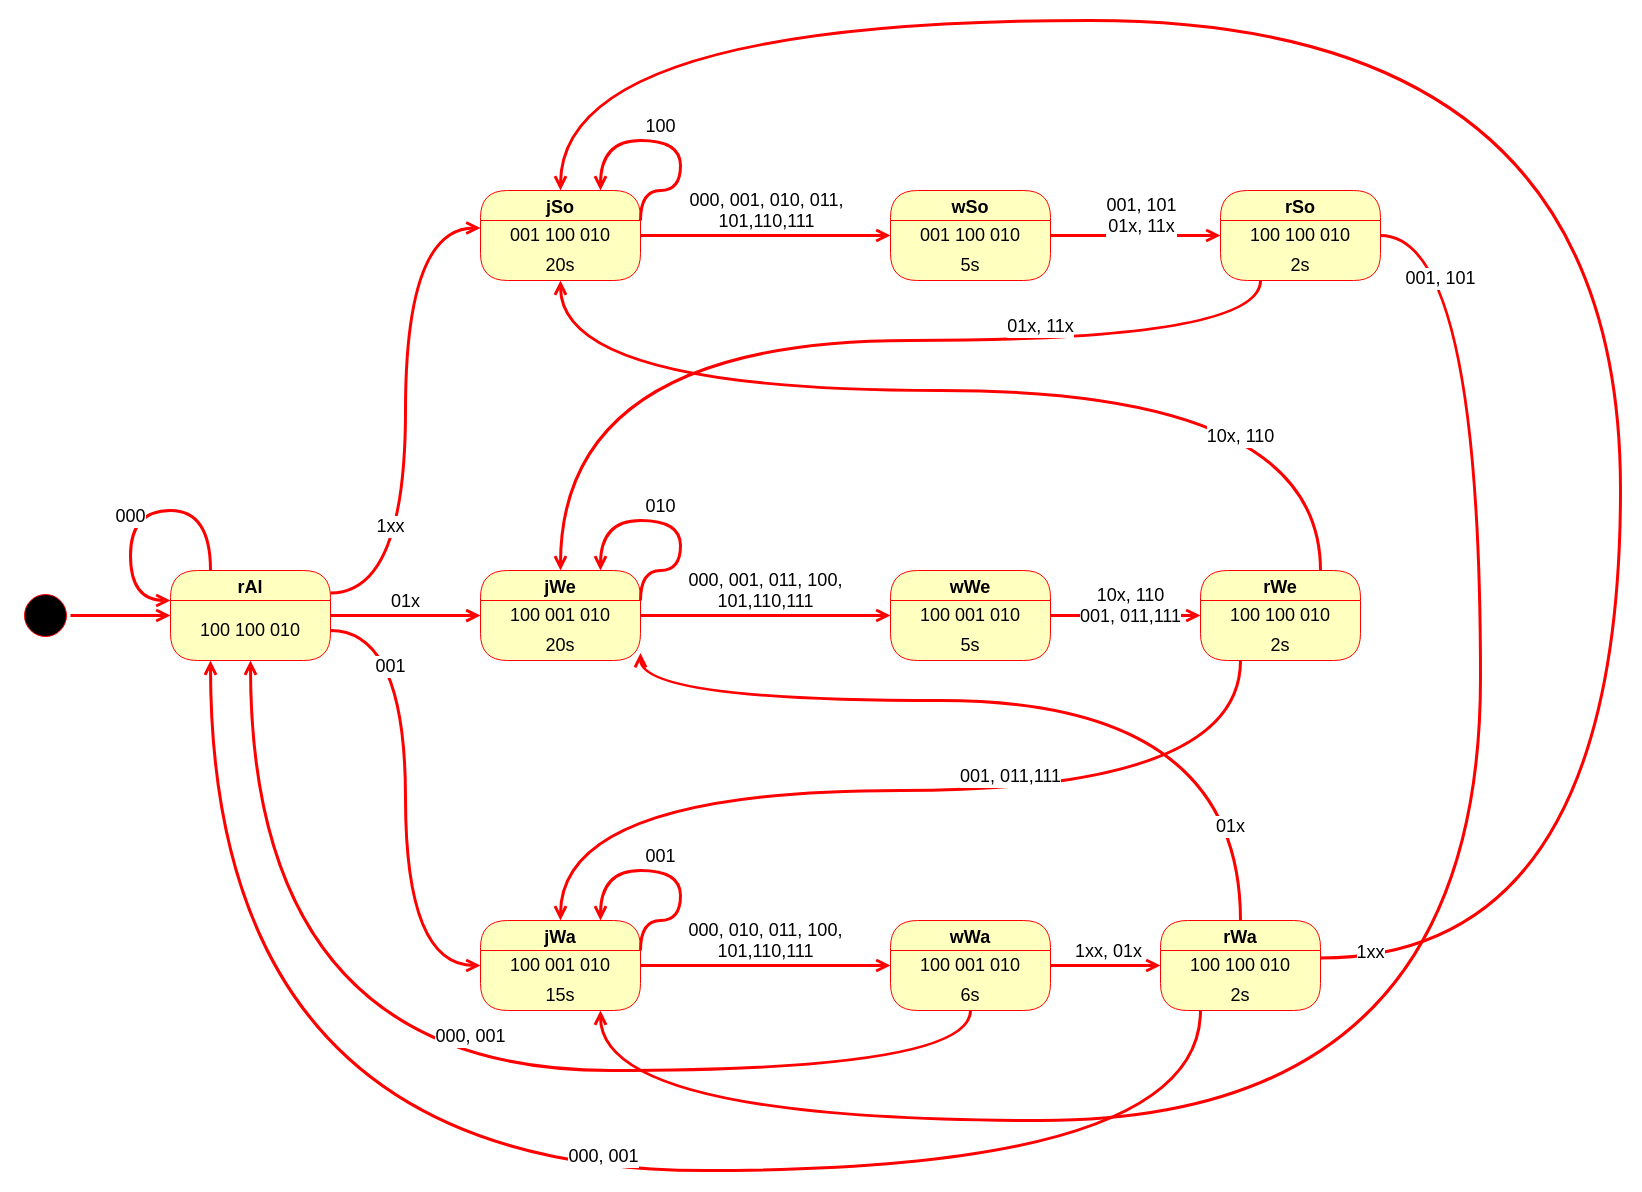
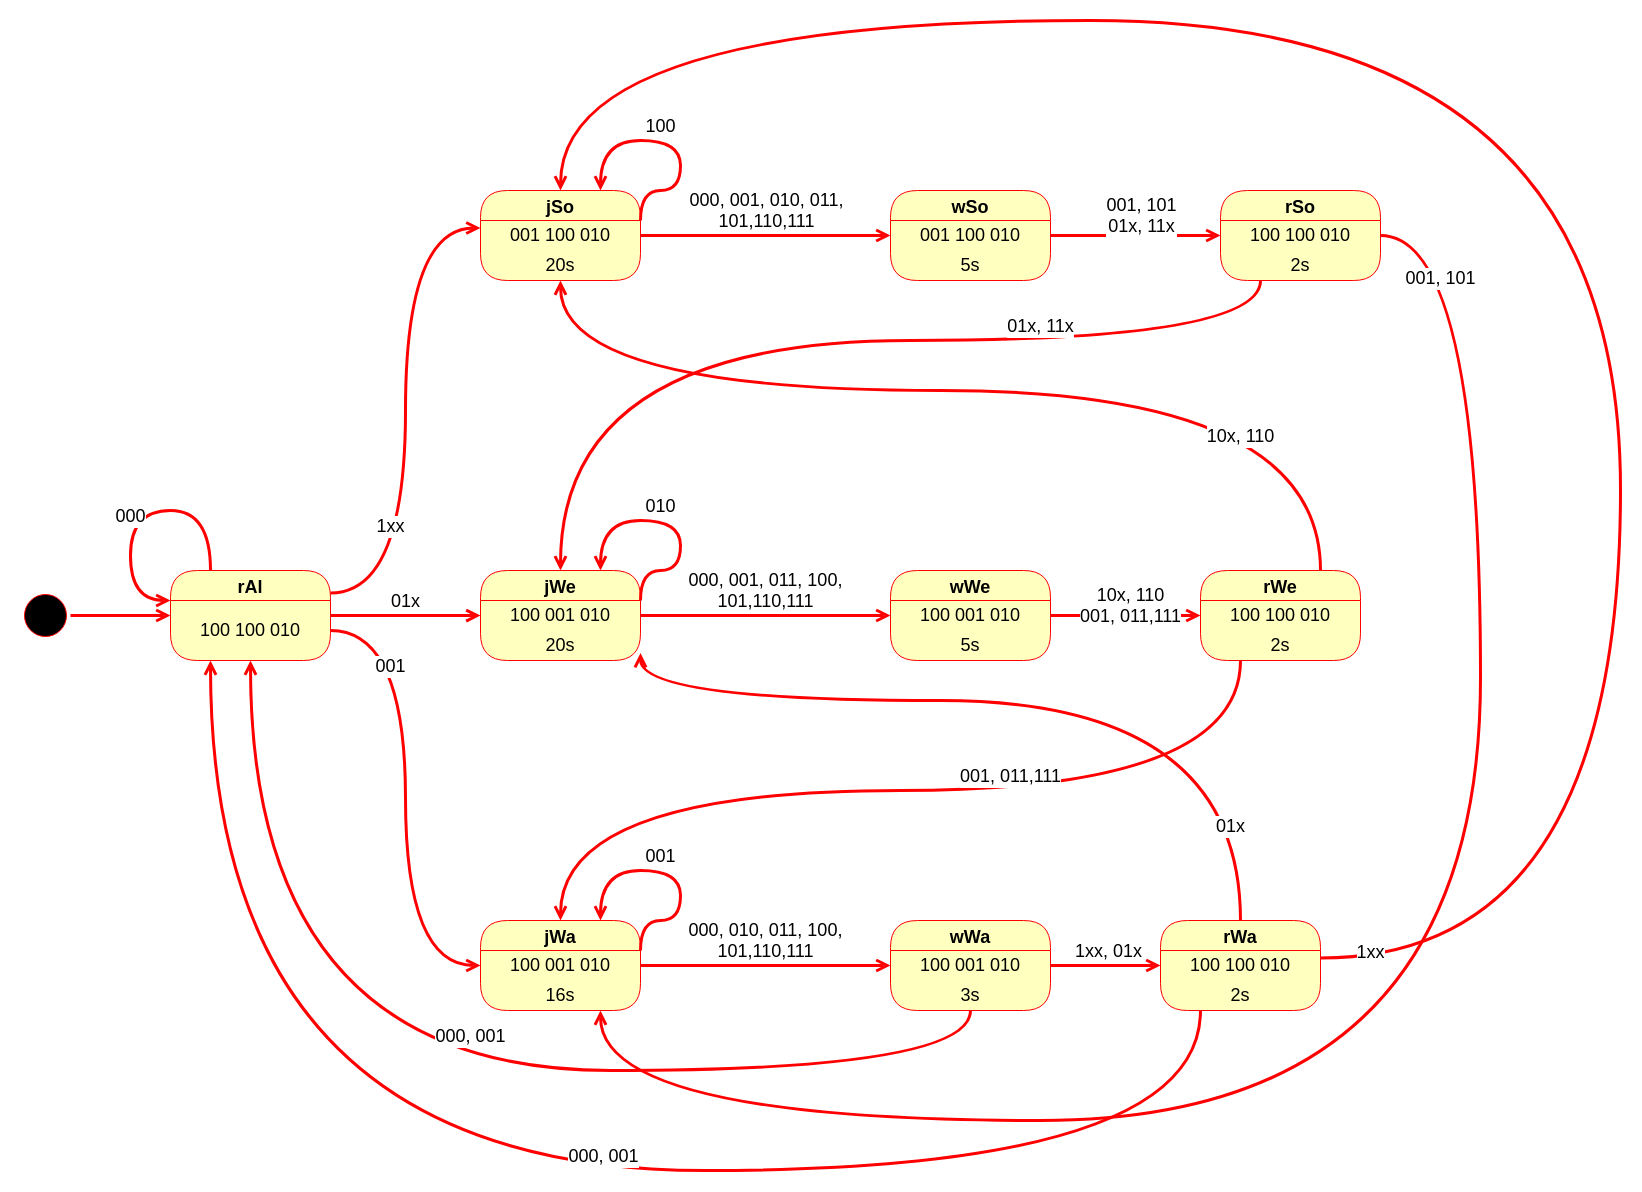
- <mxCell id="16" value="15s" style="text;html=1;strokeColor=none;fillColor=none;align=center;verticalAlign=middle;spacingLeft=4;spacingRight=4;whiteSpace=wrap;overflow=hidden;rotatable=0;fontColor=#000000;fontSize=18;" parent="14" vertex="1"><mxGeometry y="60" width="160" height="30" as="geometry" /></mxCell>
+ <mxCell id="16" value="16s" style="text;html=1;strokeColor=none;fillColor=none;align=center;verticalAlign=middle;spacingLeft=4;spacingRight=4;whiteSpace=wrap;overflow=hidden;rotatable=0;fontColor=#000000;fontSize=18;" parent="14" vertex="1"><mxGeometry y="60" width="160" height="30" as="geometry" /></mxCell>
- <mxCell id="26" value="6s" style="text;html=1;strokeColor=none;fillColor=none;align=center;verticalAlign=middle;spacingLeft=4;spacingRight=4;whiteSpace=wrap;overflow=hidden;rotatable=0;fontColor=#000000;fontSize=18;" parent="24" vertex="1"><mxGeometry y="60" width="160" height="30" as="geometry" /></mxCell>
+ <mxCell id="26" value="3s" style="text;html=1;strokeColor=none;fillColor=none;align=center;verticalAlign=middle;spacingLeft=4;spacingRight=4;whiteSpace=wrap;overflow=hidden;rotatable=0;fontColor=#000000;fontSize=18;" parent="24" vertex="1"><mxGeometry y="60" width="160" height="30" as="geometry" /></mxCell>
